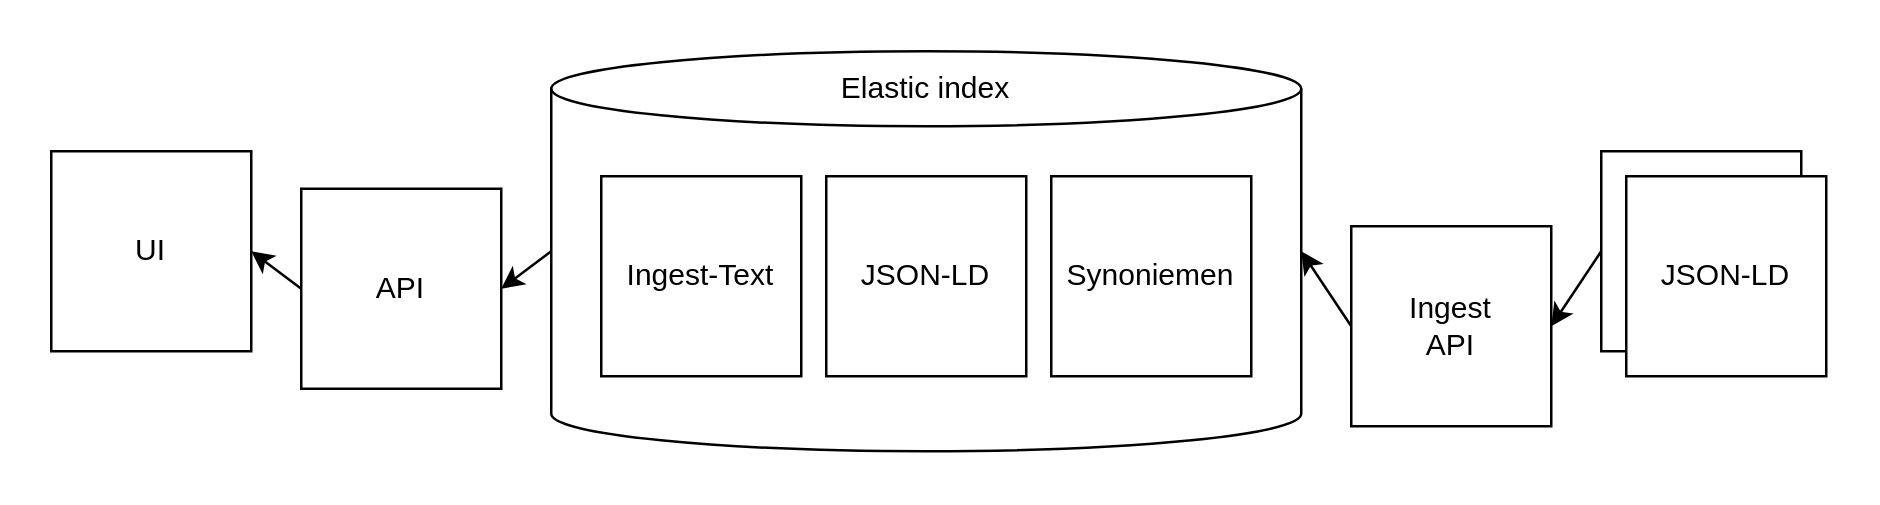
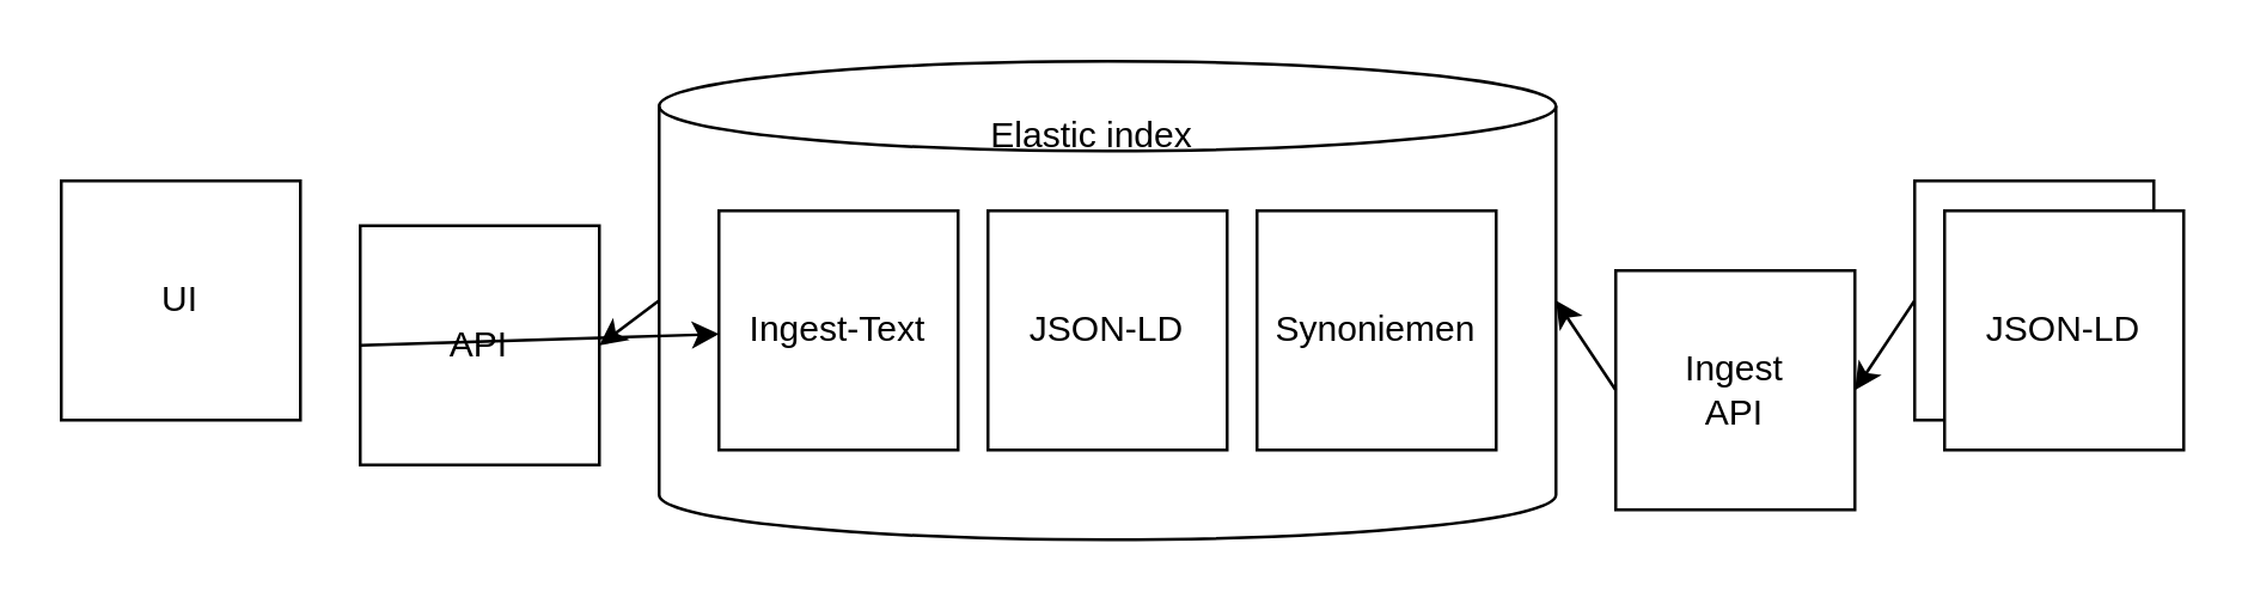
- <mxCell id="9" value="Elastic index" style="text;html=1;strokeColor=none;fillColor=none;align=center;verticalAlign=middle;whiteSpace=wrap;rounded=0;" parent="1" vertex="1"><mxGeometry x="310" y="20" width="120" height="30" as="geometry" /></mxCell>
+ <mxCell id="9" value="Elastic index" style="text;html=1;strokeColor=none;fillColor=none;align=center;verticalAlign=middle;whiteSpace=wrap;rounded=0;" parent="1" vertex="1"><mxGeometry x="305" y="30" width="120" height="30" as="geometry" /></mxCell>
- <mxCell id="10" value="" style="endArrow=classic;html=1;rounded=0;exitX=0;exitY=0.5;exitDx=0;exitDy=0;entryX=1;entryY=0.5;entryDx=0;entryDy=0;" parent="1" source="4" target="3" edge="1"><mxGeometry width="50" height="50" relative="1" as="geometry"><mxPoint x="150" y="-50" as="sourcePoint" /><mxPoint x="90" y="-10" as="targetPoint" /></mxGeometry></mxCell>
+ <mxCell id="10" value="" style="endArrow=classic;html=1;rounded=0;exitX=0;exitY=0.5;exitDx=0;exitDy=0;" parent="1" source="4" target="8" edge="1"><mxGeometry width="50" height="50" relative="1" as="geometry"><mxPoint x="150" y="-50" as="sourcePoint" /><mxPoint x="90" y="-10" as="targetPoint" /></mxGeometry></mxCell>
